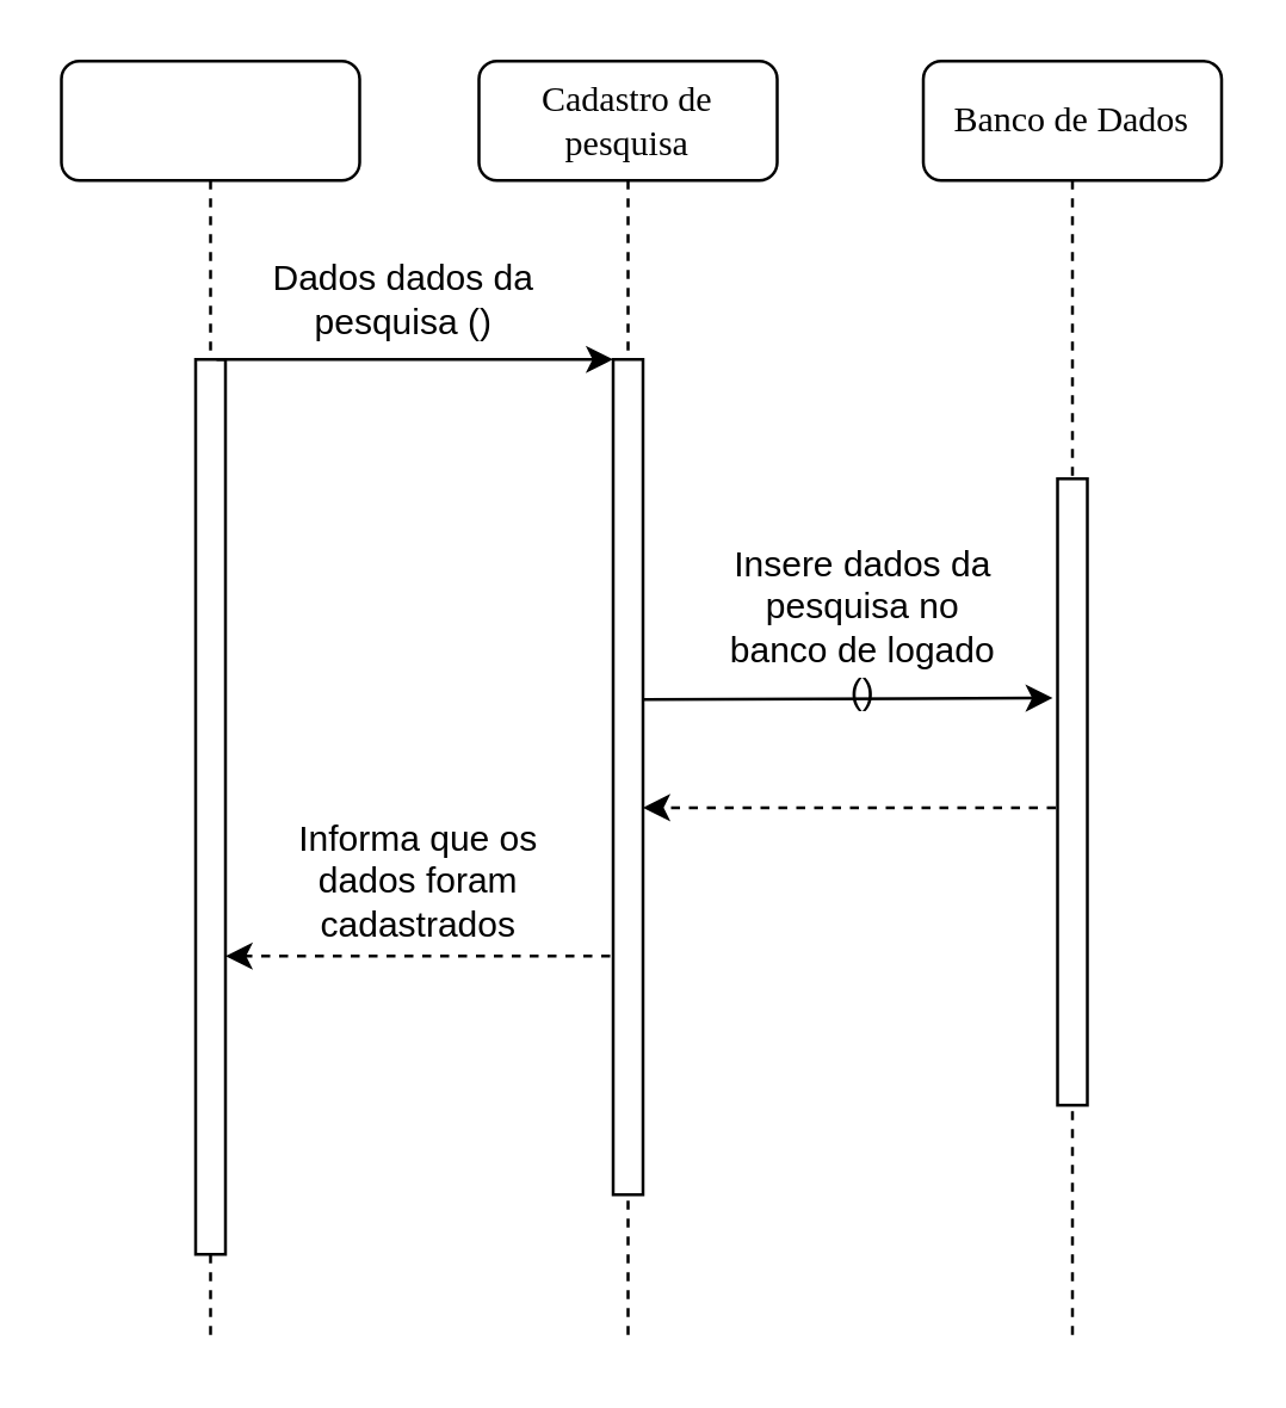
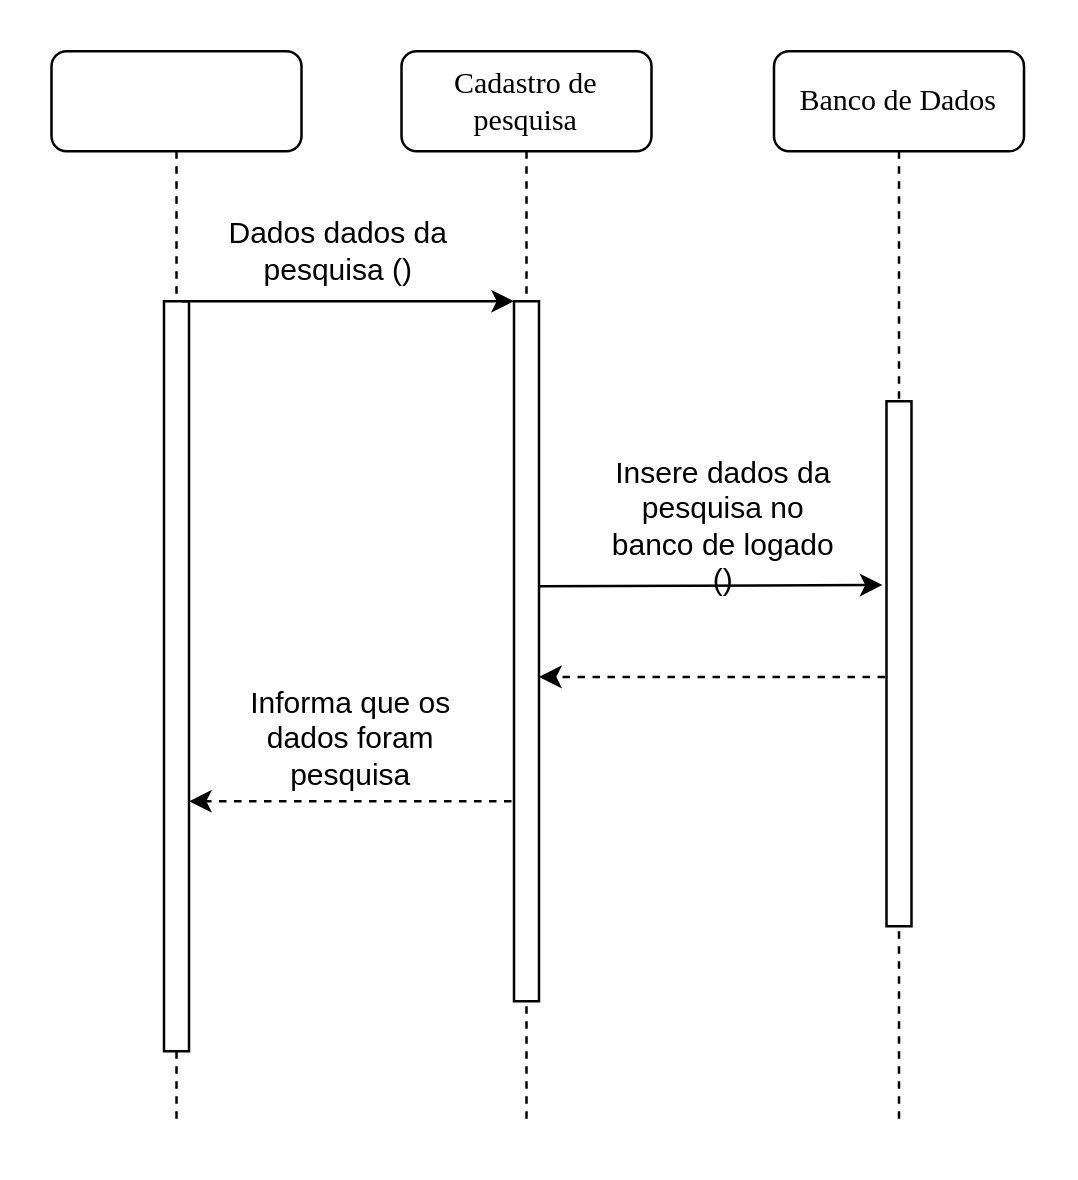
- <mxCell id="14" value="Informa que os dados foram cadastrados" style="text;html=1;strokeColor=none;fillColor=none;align=center;verticalAlign=middle;whiteSpace=wrap;rounded=0;" parent="1" vertex="1"><mxGeometry x="95" y="280" width="90" height="30" as="geometry" /></mxCell>
+ <mxCell id="14" value="Informa que os dados foram pesquisa" style="text;html=1;strokeColor=none;fillColor=none;align=center;verticalAlign=middle;whiteSpace=wrap;rounded=0;" parent="1" vertex="1"><mxGeometry x="95" y="280" width="90" height="30" as="geometry" /></mxCell>
